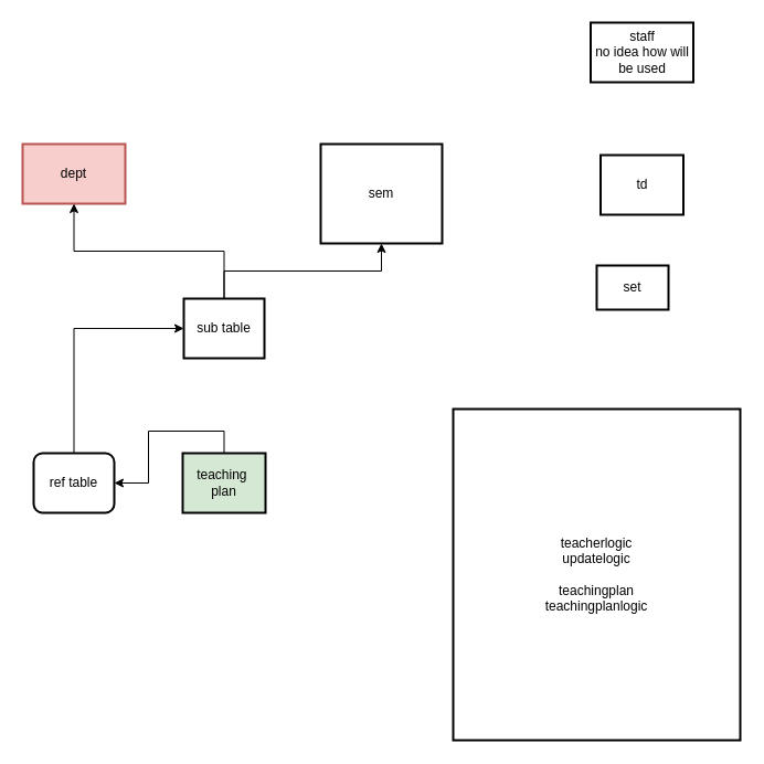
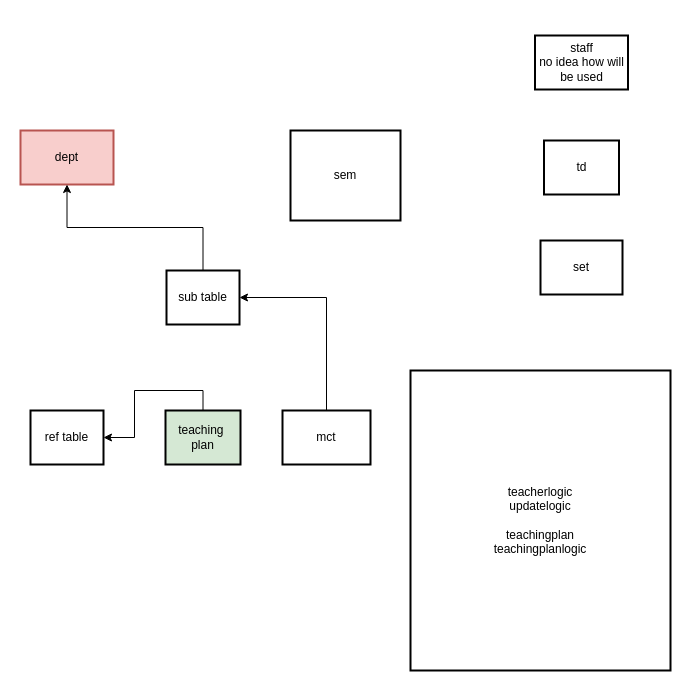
- <mxCell id="9" value="staff&#10;no idea how will be used" style="whiteSpace=wrap;strokeWidth=2;" parent="1" vertex="1"><mxGeometry x="534.5" y="20" width="93" height="54" as="geometry" /></mxCell>
+ <mxCell id="9" value="staff&#10;no idea how will be used" style="whiteSpace=wrap;strokeWidth=2;" parent="1" vertex="1"><mxGeometry x="534.5" y="35" width="93" height="54" as="geometry" /></mxCell>
- <mxCell id="11" style="edgeStyle=orthogonalEdgeStyle;rounded=0;orthogonalLoop=1;jettySize=auto;html=1;exitX=0.5;exitY=0;exitDx=0;exitDy=0;entryX=0.5;entryY=1;entryDx=0;entryDy=0;" parent="1" source="12" target="7" edge="1"><mxGeometry relative="1" as="geometry" /></mxCell>
- <mxCell id="8" value="set" style="whiteSpace=wrap;strokeWidth=2;" parent="1" vertex="1"><mxGeometry x="540" y="240" width="65" height="40" as="geometry" /></mxCell>
+ <mxCell id="8" value="set" style="whiteSpace=wrap;strokeWidth=2;" parent="1" vertex="1"><mxGeometry x="540" y="240" width="82" height="54" as="geometry" /></mxCell>
- <mxCell id="5" style="edgeStyle=orthogonalEdgeStyle;rounded=0;orthogonalLoop=1;jettySize=auto;html=1;exitX=0.5;exitY=0;exitDx=0;exitDy=0;entryX=0;entryY=0.5;entryDx=0;entryDy=0;" parent="1" source="6" target="12" edge="1"><mxGeometry relative="1" as="geometry" /></mxCell>
+ <mxCell id="3" style="edgeStyle=orthogonalEdgeStyle;rounded=0;orthogonalLoop=1;jettySize=auto;html=1;exitX=0.5;exitY=0;exitDx=0;exitDy=0;entryX=1;entryY=0.5;entryDx=0;entryDy=0;" parent="1" source="4" target="12" edge="1"><mxGeometry relative="1" as="geometry" /></mxCell>
- <mxCell id="6" value="ref table" style="whiteSpace=wrap;strokeWidth=2;rounded=1;" parent="1" vertex="1"><mxGeometry x="30" y="410" width="73" height="54" as="geometry" /></mxCell>
+ <mxCell id="6" value="ref table" style="whiteSpace=wrap;strokeWidth=2;" parent="1" vertex="1"><mxGeometry x="30" y="410" width="73" height="54" as="geometry" /></mxCell>
+ <mxCell id="4" value="mct" style="whiteSpace=wrap;strokeWidth=2;" parent="1" vertex="1"><mxGeometry x="282" y="410" width="88" height="54" as="geometry" /></mxCell>
